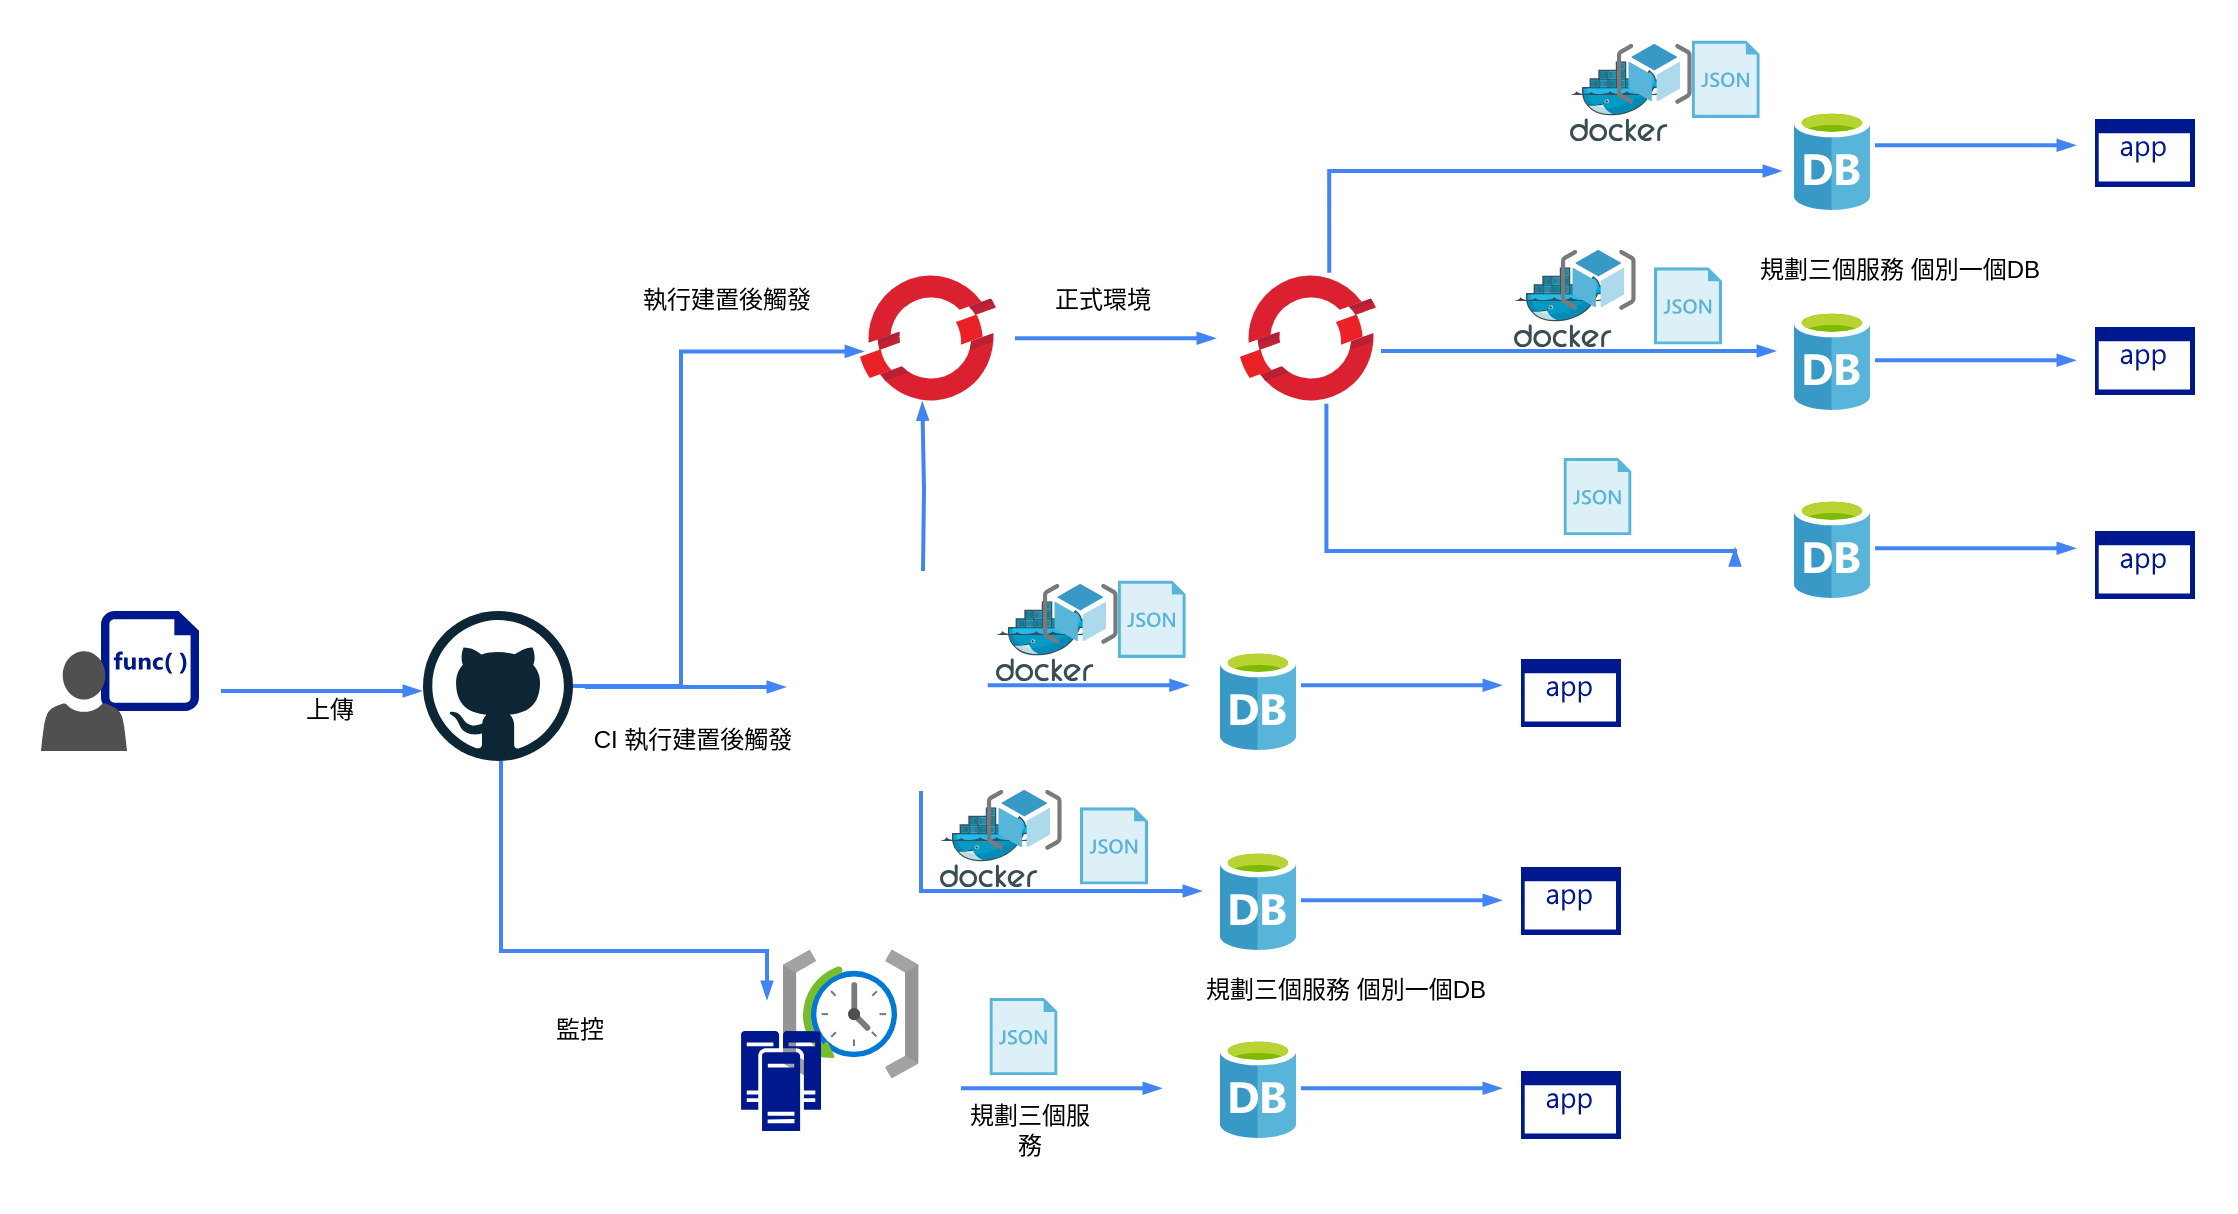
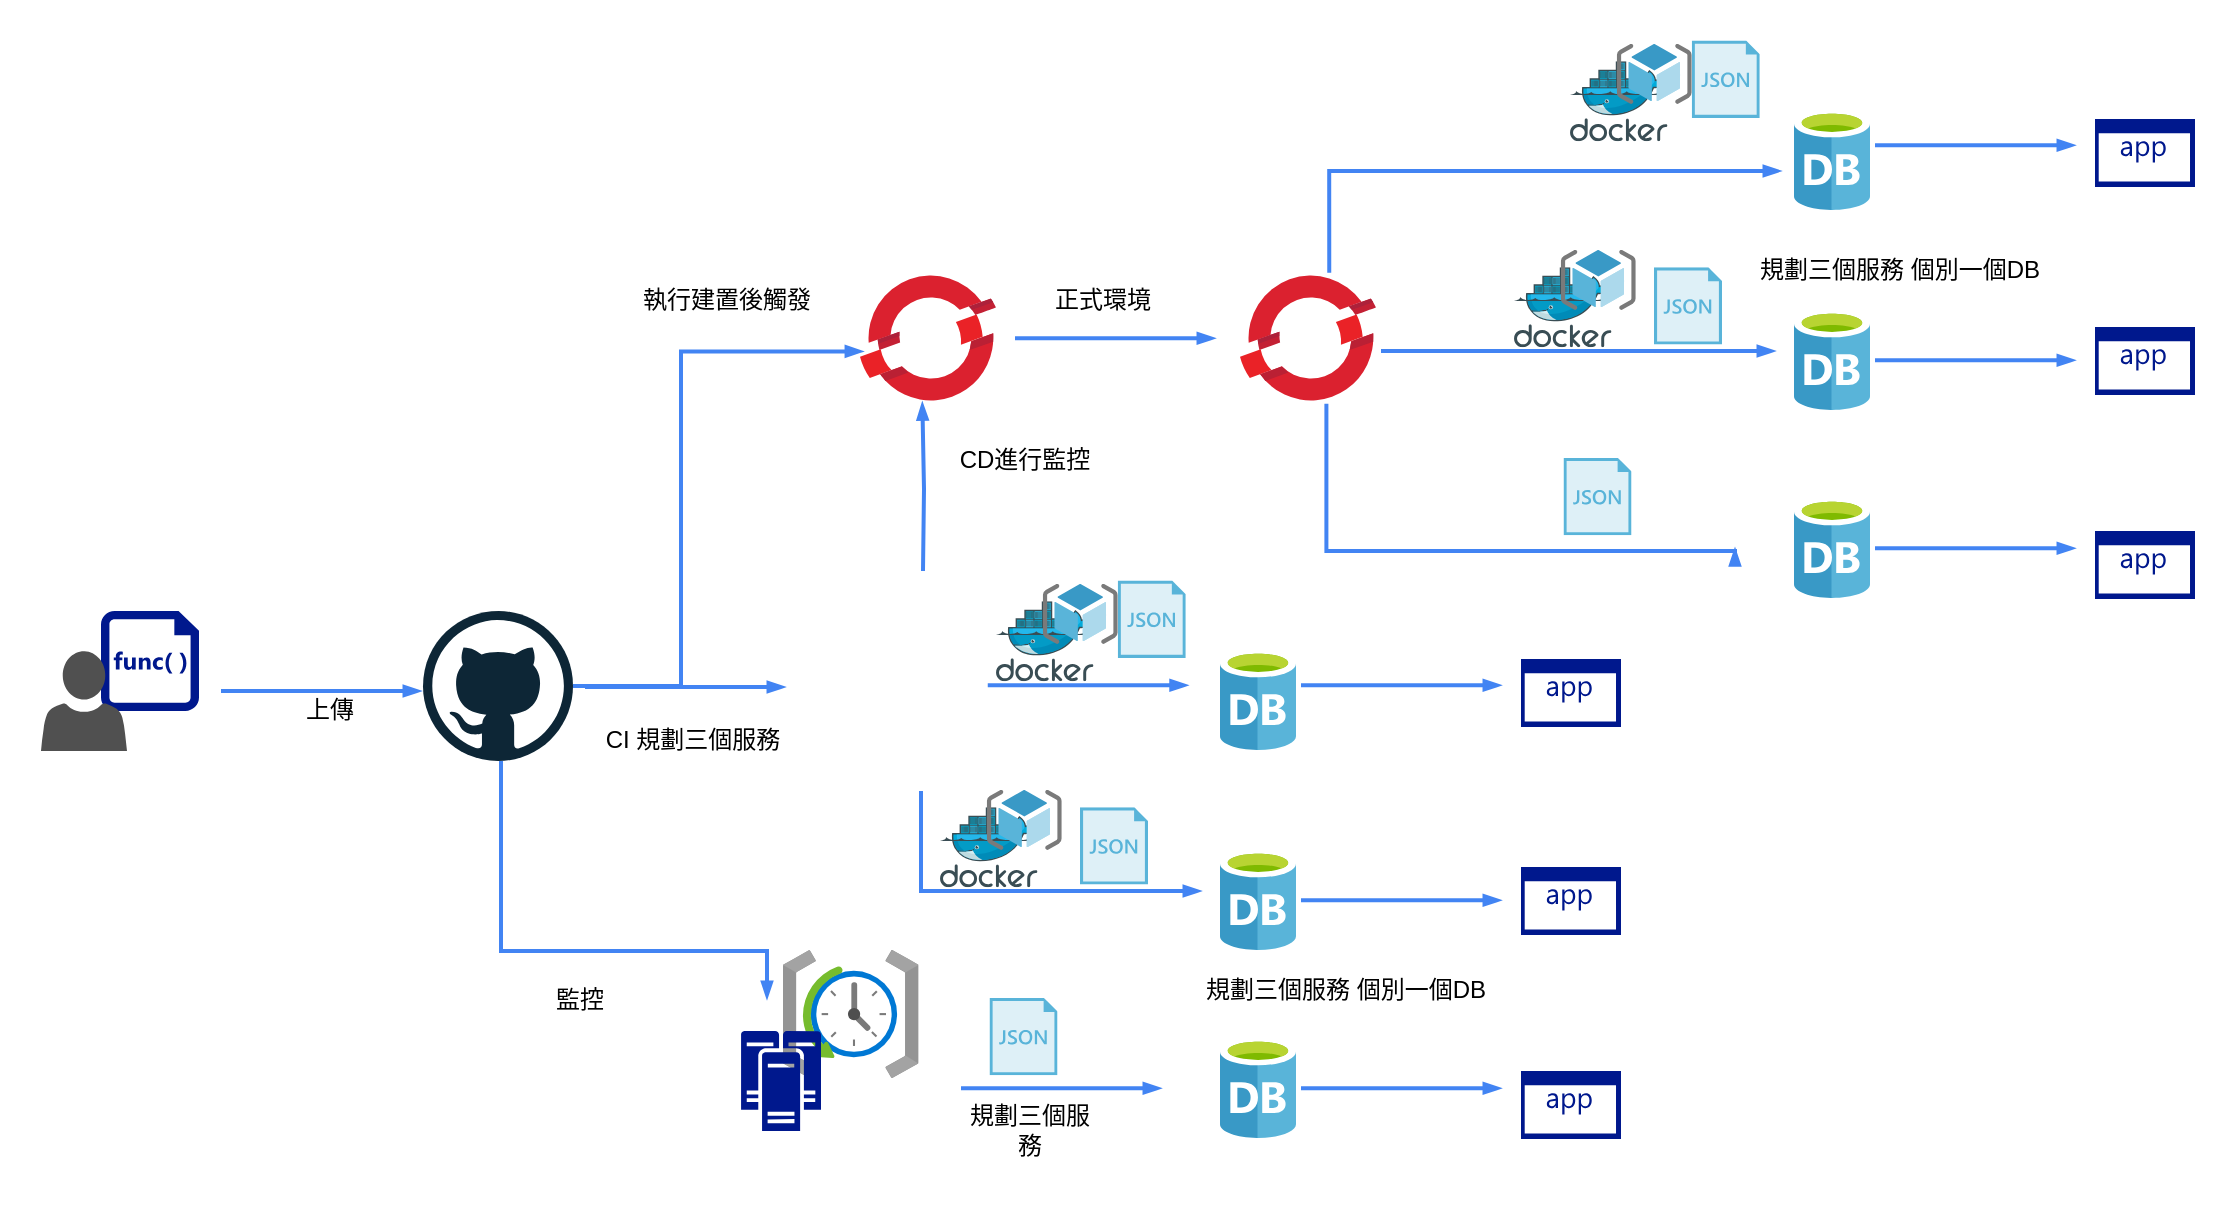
+ <mxCell id="36" value="CD進行監控" style="text;strokeColor=none;align=center;fillColor=none;html=1;verticalAlign=middle;whiteSpace=wrap;rounded=0;" vertex="1" parent="1"><mxGeometry x="459.38" y="215" width="107" height="30" as="geometry" /></mxCell>
- <mxCell id="14" value="CI 執行建置後觸發" style="text;strokeColor=none;align=center;fillColor=none;html=1;verticalAlign=middle;whiteSpace=wrap;rounded=0;" vertex="1" parent="1"><mxGeometry x="293" y="355" width="107" height="30" as="geometry" /></mxCell>
+ <mxCell id="14" value="CI 規劃三個服務" style="text;strokeColor=none;align=center;fillColor=none;html=1;verticalAlign=middle;whiteSpace=wrap;rounded=0;" vertex="1" parent="1"><mxGeometry x="293" y="355" width="107" height="30" as="geometry" /></mxCell>
- <mxCell id="7" value="監控" style="text;strokeColor=none;align=center;fillColor=none;html=1;verticalAlign=middle;whiteSpace=wrap;rounded=0;" vertex="1" parent="1"><mxGeometry x="260" y="500" width="60" height="30" as="geometry" /></mxCell>
+ <mxCell id="7" value="監控" style="text;strokeColor=none;align=center;fillColor=none;html=1;verticalAlign=middle;whiteSpace=wrap;rounded=0;" vertex="1" parent="1"><mxGeometry x="260" y="485" width="60" height="30" as="geometry" /></mxCell>
